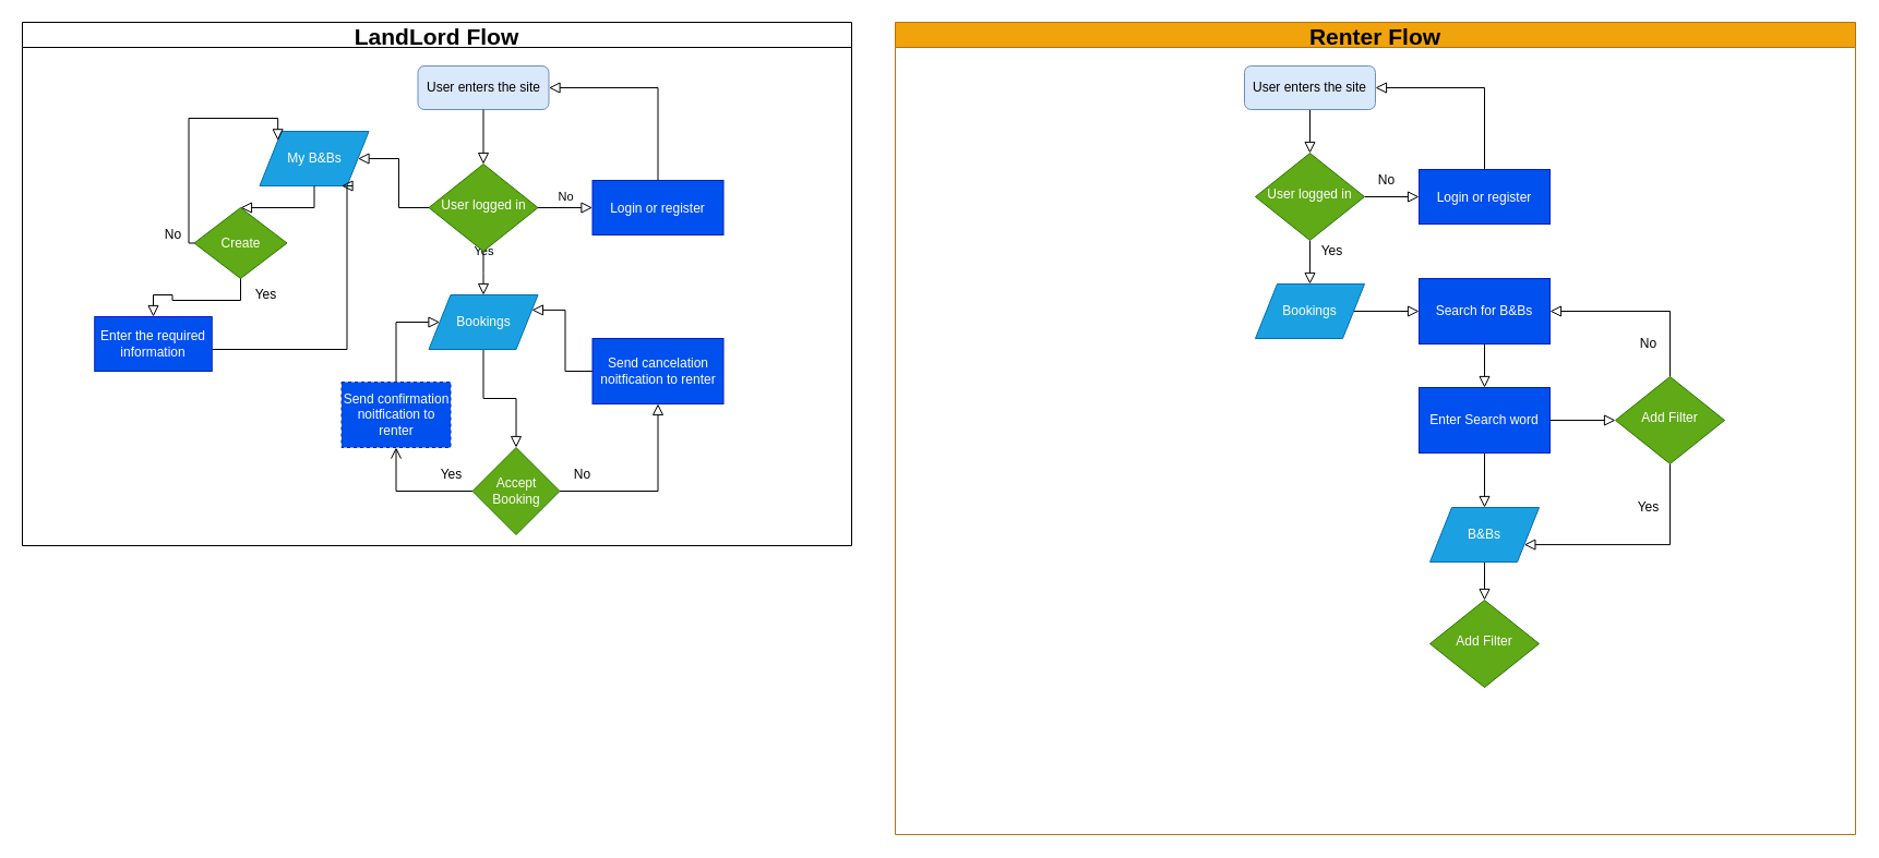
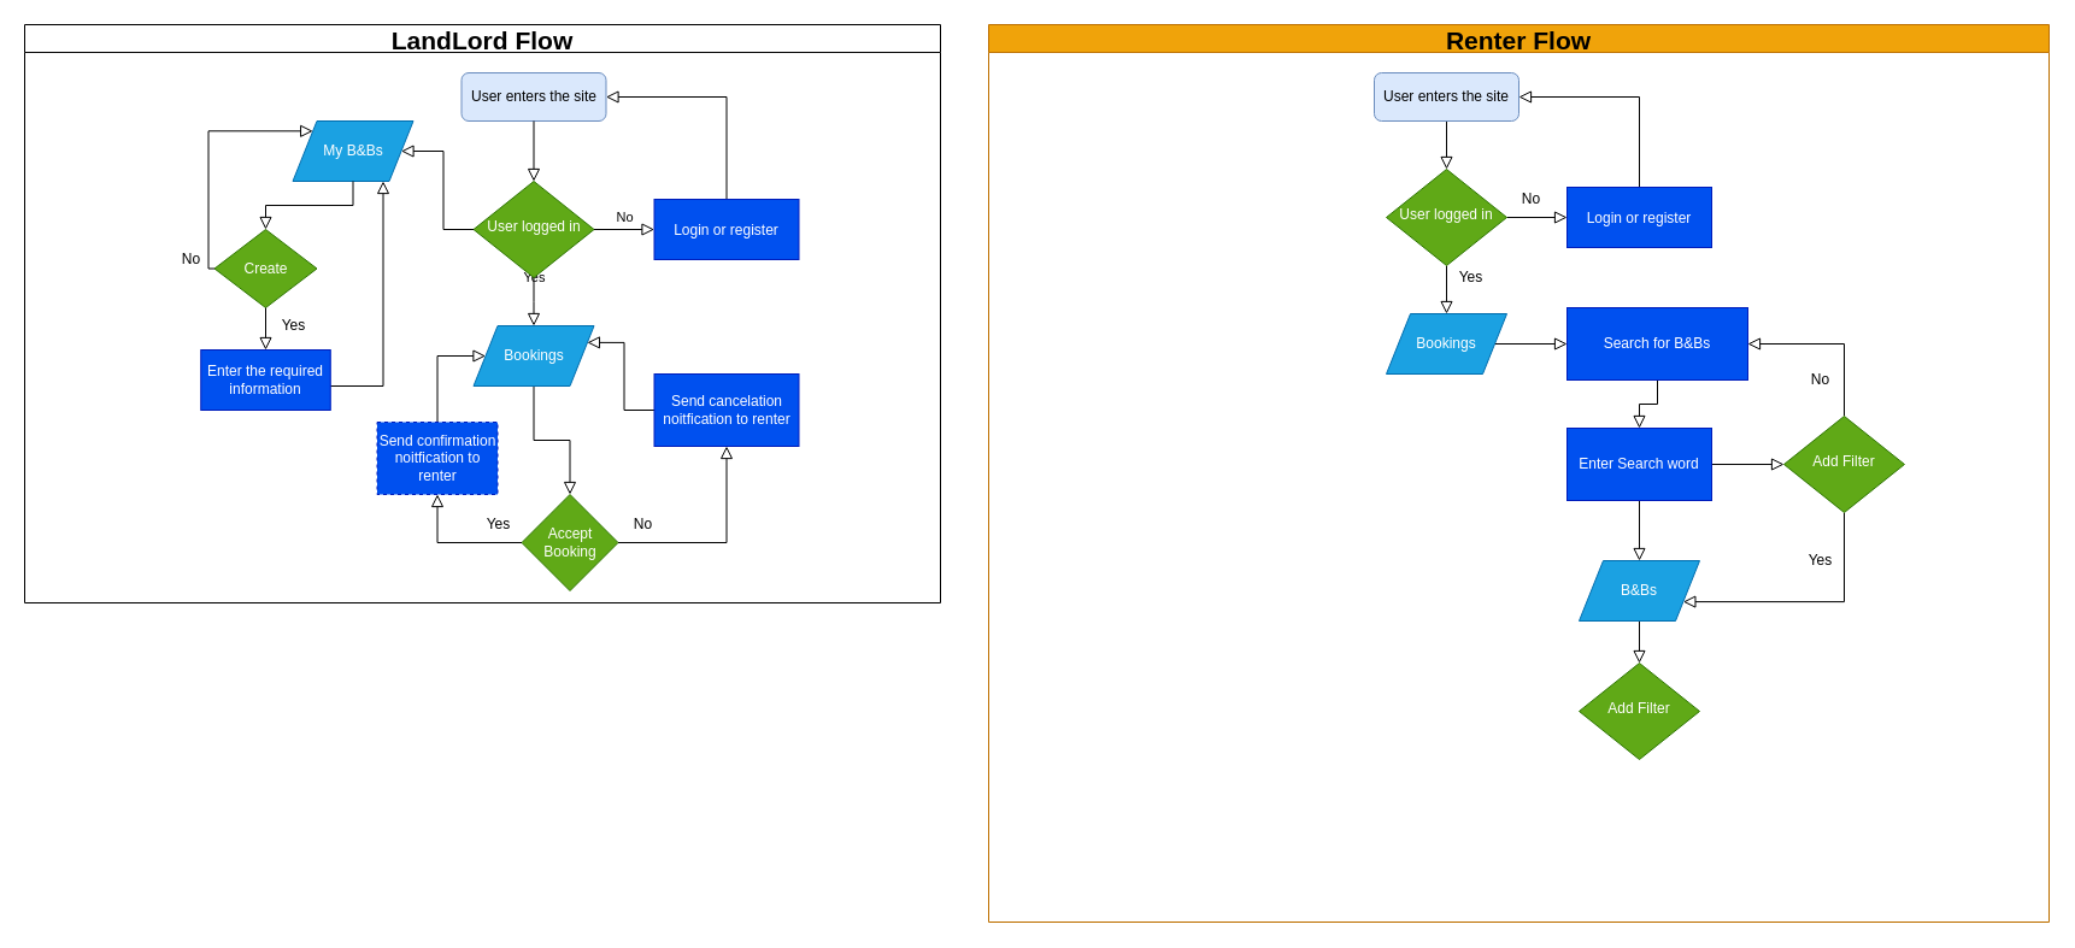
- <mxCell id="21" value="My B&amp;amp;Bs" style="shape=parallelogram;perimeter=parallelogramPerimeter;whiteSpace=wrap;html=1;fixedSize=1;fillColor=#1ba1e2;fontColor=#ffffff;strokeColor=#006EAF;" vertex="1" parent="2"><mxGeometry x="217.5" y="100" width="100" height="50" as="geometry" /></mxCell>
+ <mxCell id="21" value="My B&amp;amp;Bs" style="shape=parallelogram;perimeter=parallelogramPerimeter;whiteSpace=wrap;html=1;fixedSize=1;fillColor=#1ba1e2;fontColor=#ffffff;strokeColor=#006EAF;" vertex="1" parent="2"><mxGeometry x="222.5" y="80" width="100" height="50" as="geometry" /></mxCell>
- <mxCell id="42" value="Search for B&amp;amp;Bs" style="rounded=0;whiteSpace=wrap;html=1;fontFamily=Helvetica;fontSize=12;fontColor=#ffffff;fillColor=#0050ef;strokeColor=#001DBC;" vertex="1" parent="31"><mxGeometry x="480" y="235" width="120" height="60" as="geometry" /></mxCell>
+ <mxCell id="42" value="Search for B&amp;amp;Bs" style="rounded=0;whiteSpace=wrap;html=1;fontFamily=Helvetica;fontSize=12;fontColor=#ffffff;fillColor=#0050ef;strokeColor=#001DBC;" vertex="1" parent="31"><mxGeometry x="480" y="235" width="150" height="60" as="geometry" /></mxCell>
- <mxCell id="27" value="Enter the required information" style="rounded=0;whiteSpace=wrap;html=1;fontFamily=Helvetica;fontSize=12;fontColor=#ffffff;fillColor=#0050ef;strokeColor=#001DBC;" vertex="1" parent="2"><mxGeometry x="66.25" y="270" width="107.5" height="50" as="geometry" /></mxCell>
+ <mxCell id="27" value="Enter the required information" style="rounded=0;whiteSpace=wrap;html=1;fontFamily=Helvetica;fontSize=12;fontColor=#ffffff;fillColor=#0050ef;strokeColor=#001DBC;" vertex="1" parent="2"><mxGeometry x="146.25" y="270" width="107.5" height="50" as="geometry" /></mxCell>
- <mxCell id="20" style="edgeStyle=orthogonalEdgeStyle;rounded=0;orthogonalLoop=1;jettySize=auto;html=1;entryX=0.5;entryY=1;entryDx=0;entryDy=0;fontSize=12;endArrow=open;endFill=0;startSize=6;endSize=8;" edge="1" parent="2" source="8" target="19"><mxGeometry relative="1" as="geometry" /></mxCell>
+ <mxCell id="20" style="edgeStyle=orthogonalEdgeStyle;rounded=0;orthogonalLoop=1;jettySize=auto;html=1;entryX=0.5;entryY=1;entryDx=0;entryDy=0;fontSize=12;endArrow=block;endFill=0;startSize=6;endSize=8;" edge="1" parent="2" source="8" target="19"><mxGeometry relative="1" as="geometry" /></mxCell>
